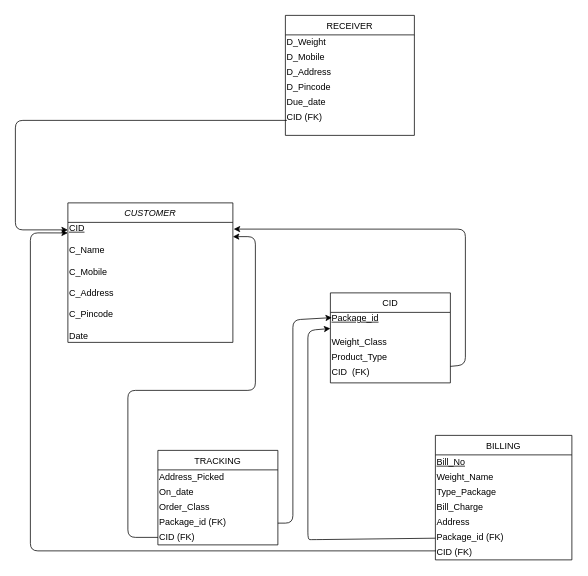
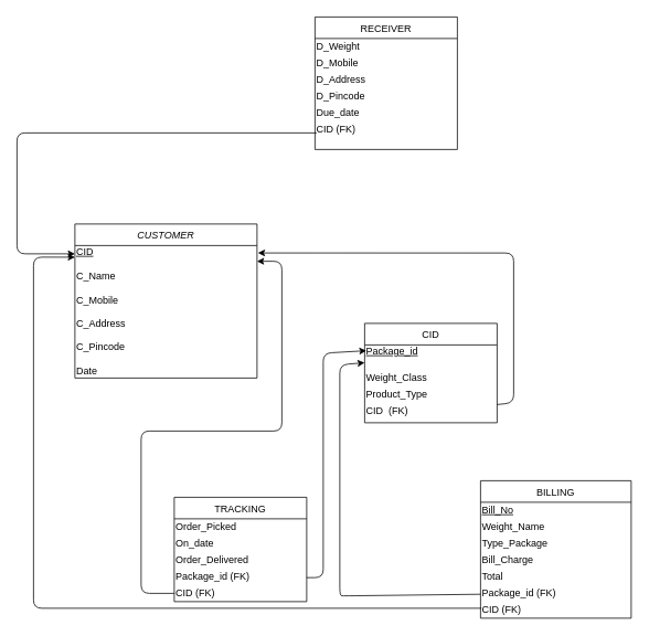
- <mxCell id="10" value="Address_Picked" style="text;html=1;align=left;verticalAlign=middle;resizable=0;points=[];autosize=1;" vertex="1" parent="9"><mxGeometry y="26" width="160" height="20" as="geometry" /></mxCell>
+ <mxCell id="10" value="Order_Picked" style="text;html=1;align=left;verticalAlign=middle;resizable=0;points=[];autosize=1;" vertex="1" parent="9"><mxGeometry y="26" width="160" height="20" as="geometry" /></mxCell>
- <mxCell id="12" value="Order_Class" style="text;html=1;align=left;verticalAlign=middle;resizable=0;points=[];autosize=1;" vertex="1" parent="9"><mxGeometry y="66" width="160" height="20" as="geometry" /></mxCell>
+ <mxCell id="12" value="Order_Delivered" style="text;html=1;align=left;verticalAlign=middle;resizable=0;points=[];autosize=1;" vertex="1" parent="9"><mxGeometry y="66" width="160" height="20" as="geometry" /></mxCell>
- <mxCell id="27" value="Address" style="text;html=1;align=left;verticalAlign=middle;resizable=0;points=[];autosize=1;" vertex="1" parent="22"><mxGeometry y="106" width="182" height="20" as="geometry" /></mxCell>
+ <mxCell id="27" value="Total" style="text;html=1;align=left;verticalAlign=middle;resizable=0;points=[];autosize=1;" vertex="1" parent="22"><mxGeometry y="106" width="182" height="20" as="geometry" /></mxCell>
